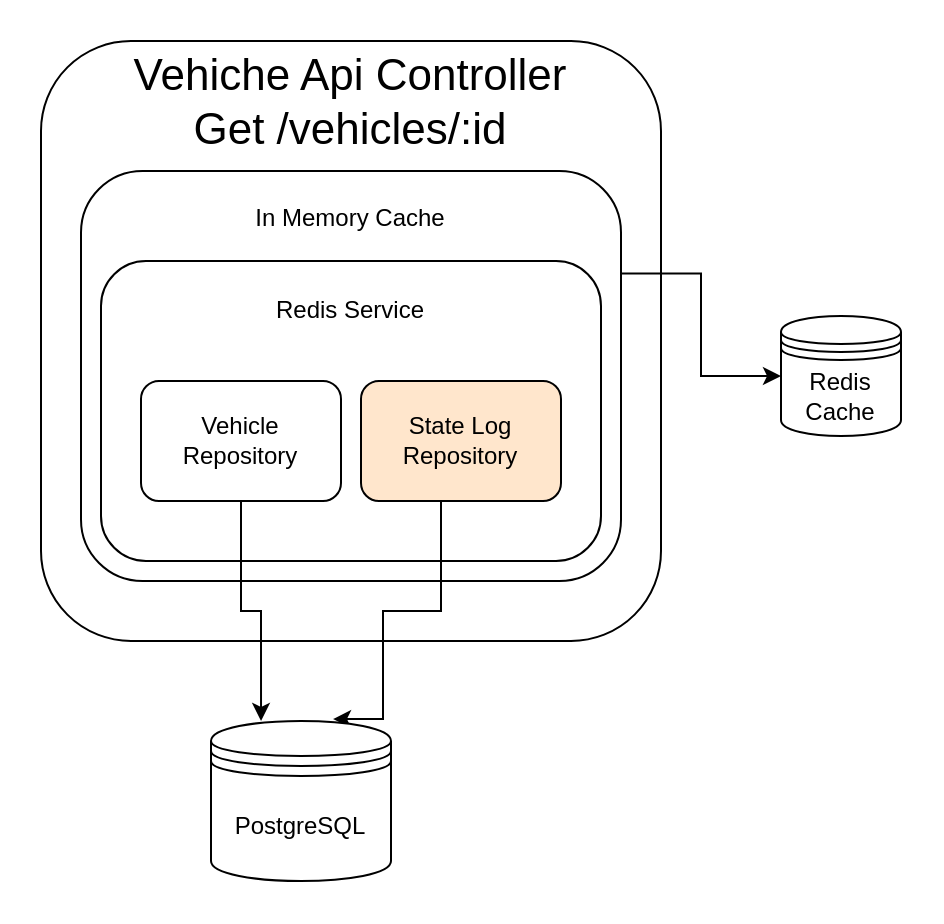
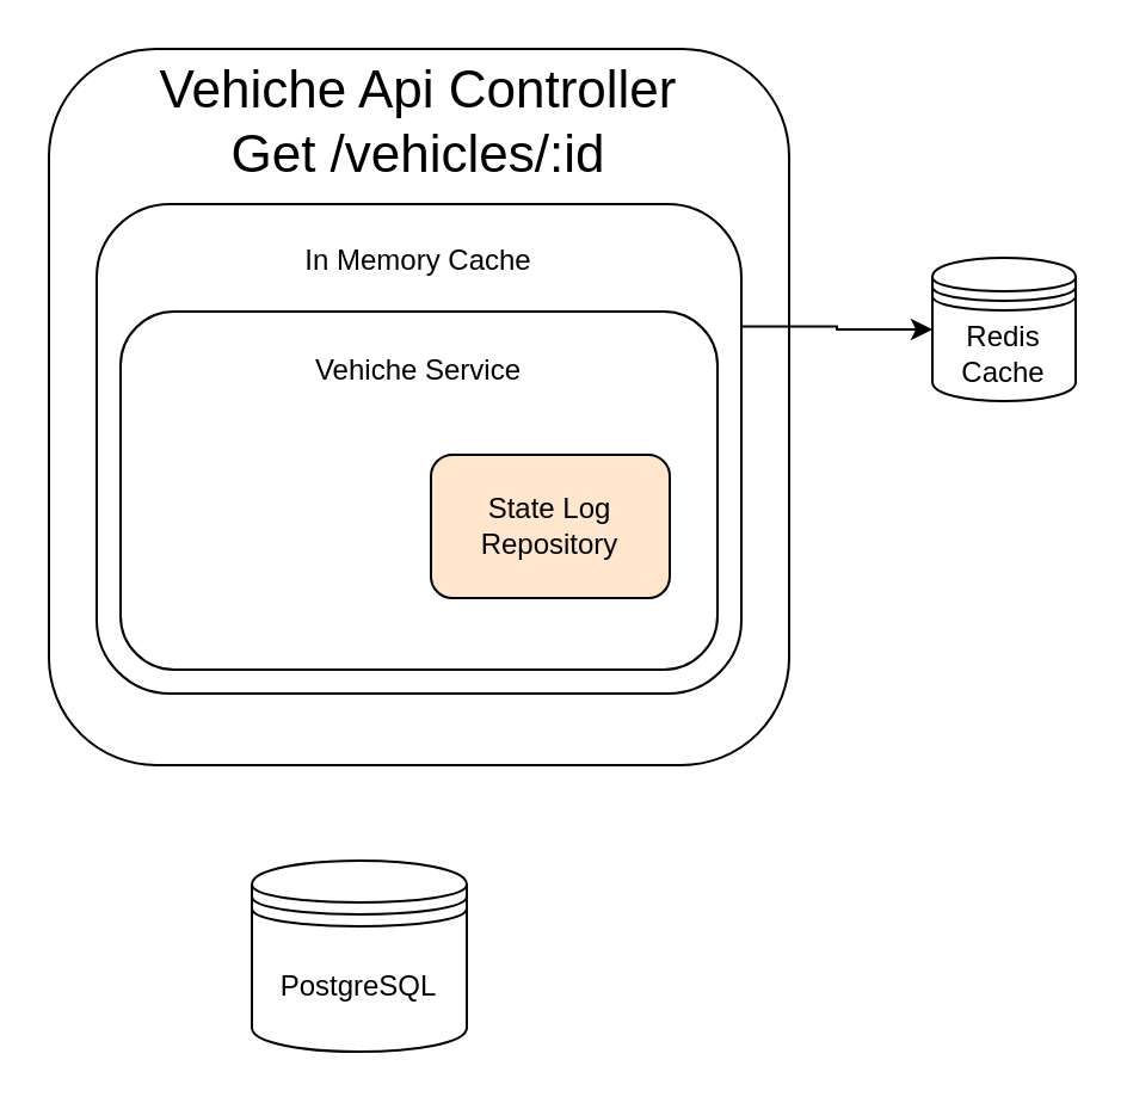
- <mxCell id="11" value="Redis Cache" style="shape=datastore;whiteSpace=wrap;html=1;" vertex="1" parent="1"><mxGeometry x="390" y="157.5" width="60" height="60" as="geometry" /></mxCell>
+ <mxCell id="11" value="Redis Cache" style="shape=datastore;whiteSpace=wrap;html=1;" vertex="1" parent="1"><mxGeometry x="390" y="107.5" width="60" height="60" as="geometry" /></mxCell>
- <mxCell id="5" value="Redis Service&lt;br&gt;&lt;br&gt;&lt;br&gt;&lt;br&gt;&lt;br&gt;&lt;br&gt;&lt;br&gt;&lt;br&gt;" style="rounded=1;whiteSpace=wrap;html=1;" vertex="1" parent="1"><mxGeometry x="50" y="130" width="250" height="150" as="geometry" /></mxCell>
+ <mxCell id="5" value="Vehiche Service&lt;br&gt;&lt;br&gt;&lt;br&gt;&lt;br&gt;&lt;br&gt;&lt;br&gt;&lt;br&gt;&lt;br&gt;" style="rounded=1;whiteSpace=wrap;html=1;" vertex="1" parent="1"><mxGeometry x="50" y="130" width="250" height="150" as="geometry" /></mxCell>
- <mxCell id="7" value="Vehicle Repository" style="rounded=1;whiteSpace=wrap;html=1;" parent="1" vertex="1"><mxGeometry x="70" y="190" width="100" height="60" as="geometry" /></mxCell>
- <mxCell id="6" style="edgeStyle=orthogonalEdgeStyle;rounded=0;orthogonalLoop=1;jettySize=auto;html=1;exitX=0.5;exitY=1;exitDx=0;exitDy=0;entryX=0.278;entryY=0;entryDx=0;entryDy=0;entryPerimeter=0;" edge="1" parent="1" source="7" target="10"><mxGeometry relative="1" as="geometry" /></mxCell>
- <mxCell id="8" style="edgeStyle=orthogonalEdgeStyle;rounded=0;orthogonalLoop=1;jettySize=auto;html=1;exitX=0.25;exitY=1;exitDx=0;exitDy=0;entryX=0.678;entryY=-0.012;entryDx=0;entryDy=0;entryPerimeter=0;" edge="1" parent="1" source="9" target="10"><mxGeometry relative="1" as="geometry"><Array as="points"><mxPoint x="220" y="250" /><mxPoint x="220" y="305" /><mxPoint x="191" y="305" /></Array></mxGeometry></mxCell>
